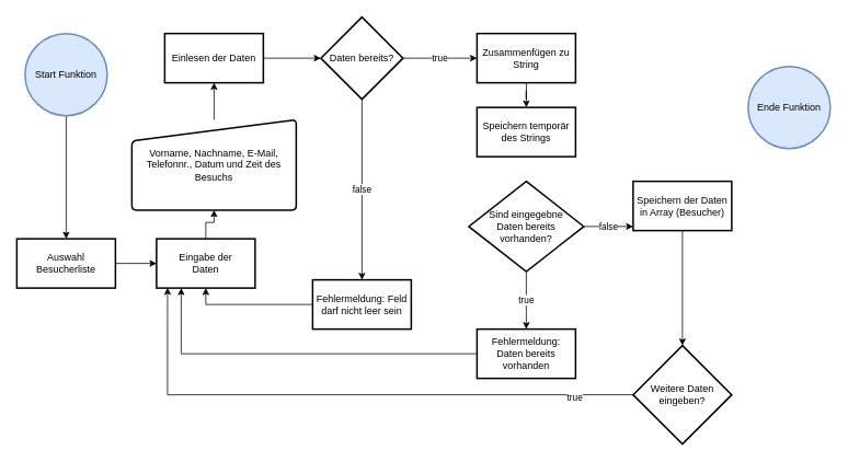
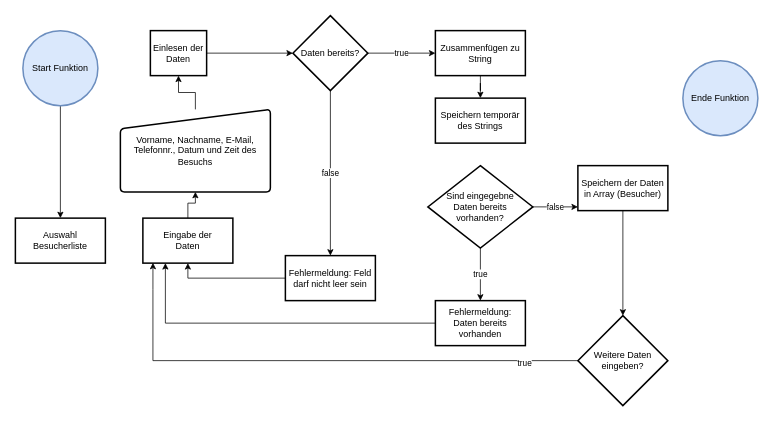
- <mxCell id="5" value="Einlesen der Daten" style="whiteSpace=wrap;html=1;strokeWidth=2;" parent="1" vertex="1"><mxGeometry x="200" y="40" width="120" height="60" as="geometry" /></mxCell>
+ <mxCell id="5" value="Einlesen der Daten" style="whiteSpace=wrap;html=1;strokeWidth=2;" parent="1" vertex="1"><mxGeometry x="200" y="40" width="75" height="60" as="geometry" /></mxCell>
- <mxCell id="14" value="" style="edgeStyle=orthogonalEdgeStyle;rounded=0;orthogonalLoop=1;jettySize=auto;html=1;" parent="1" source="15" target="12" edge="1"><mxGeometry relative="1" as="geometry" /></mxCell>
